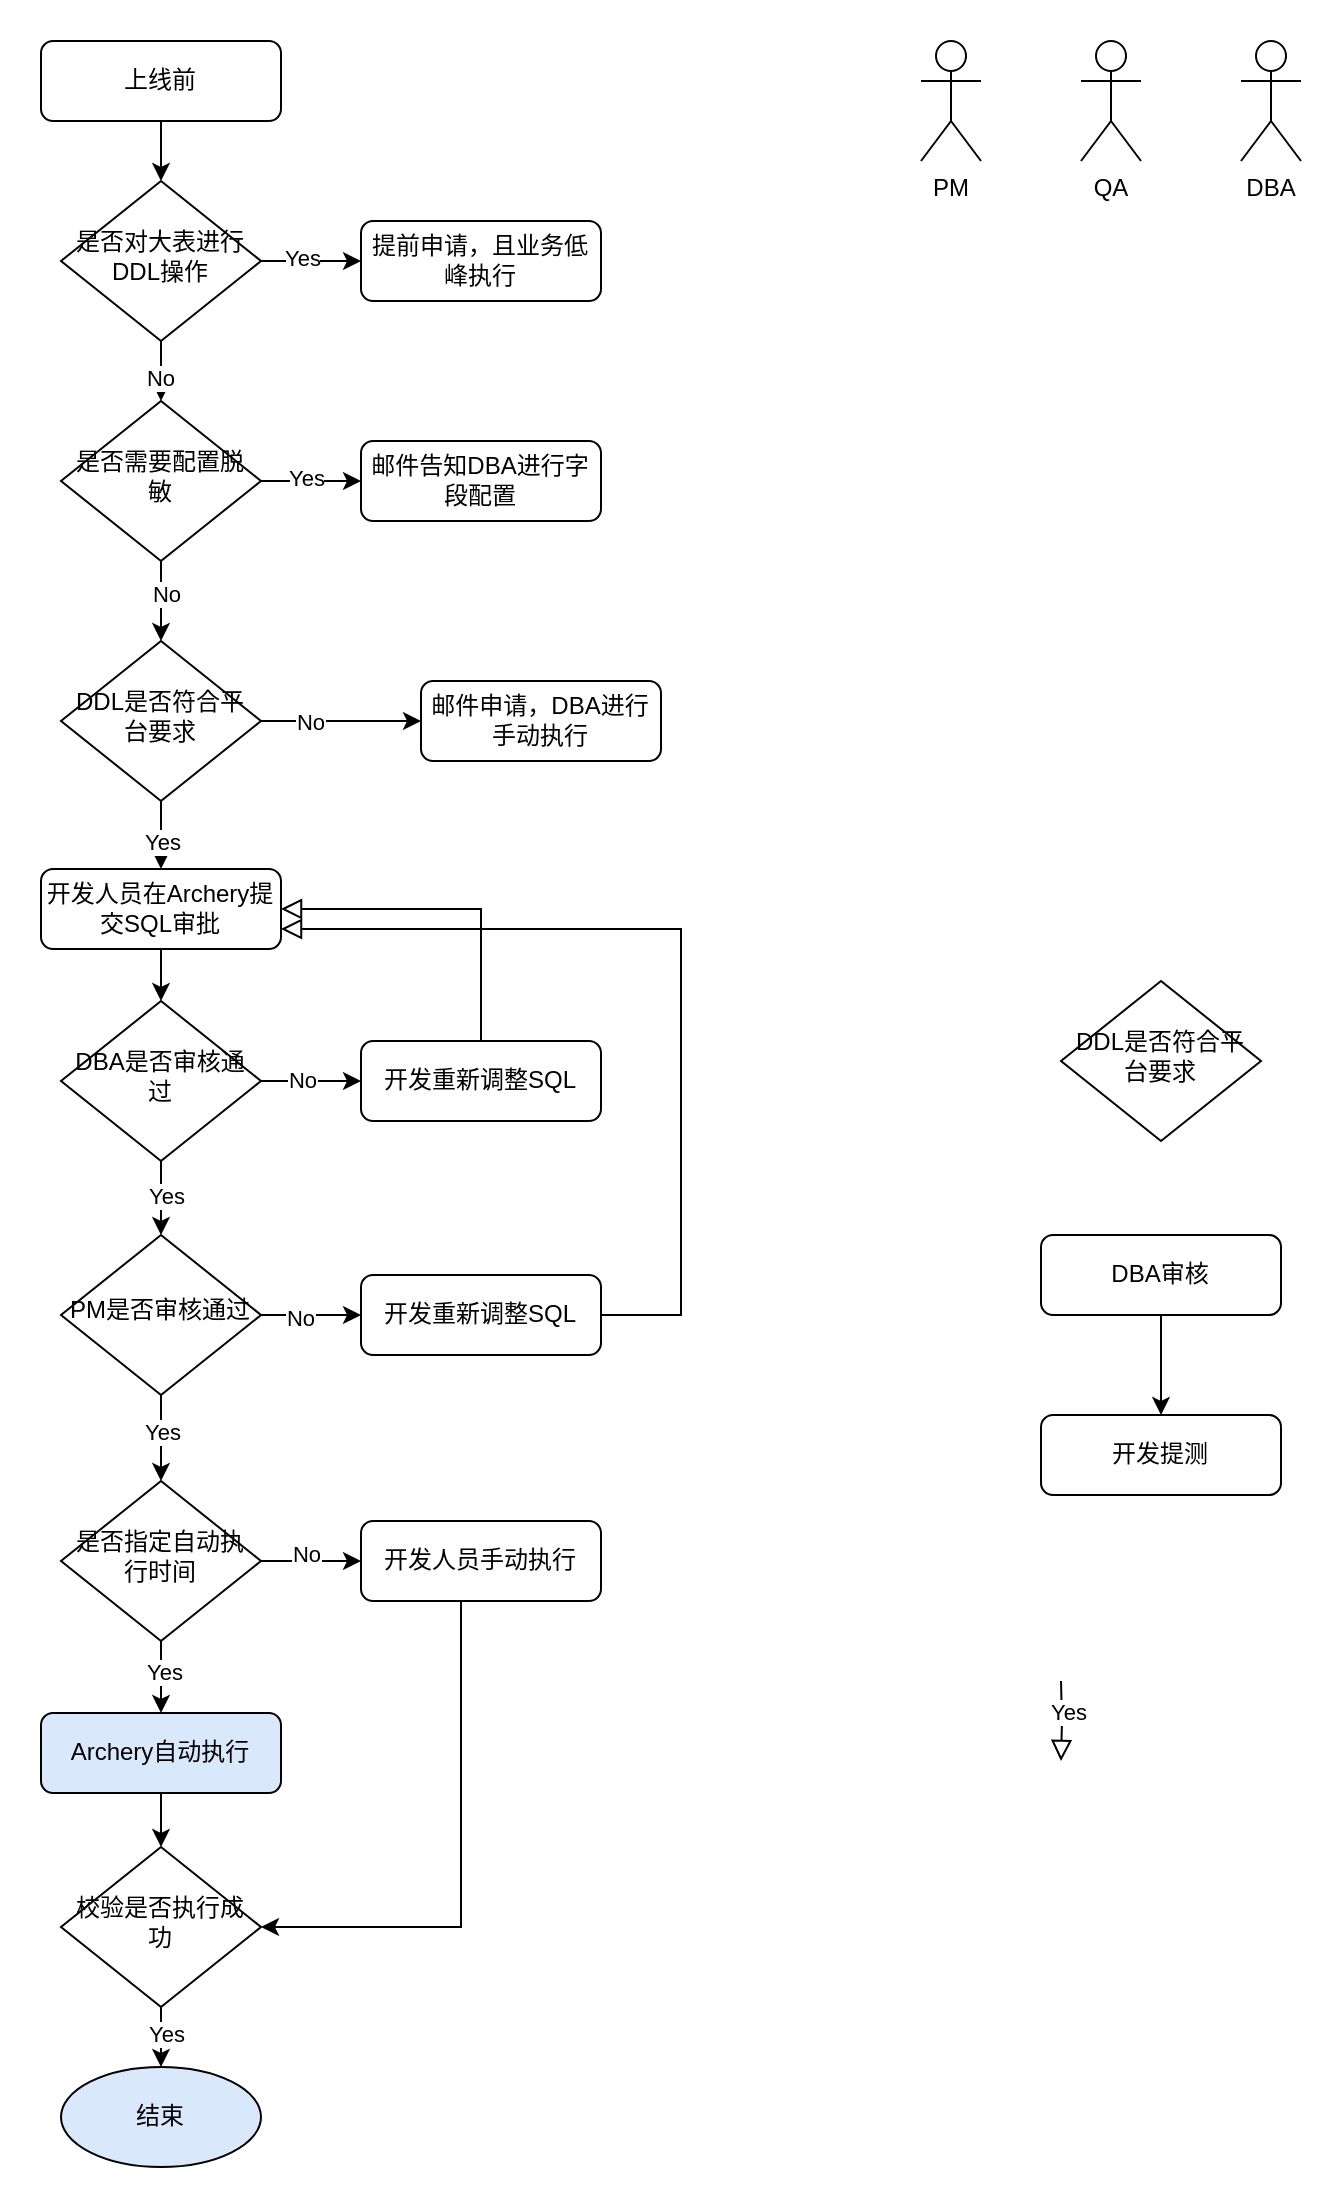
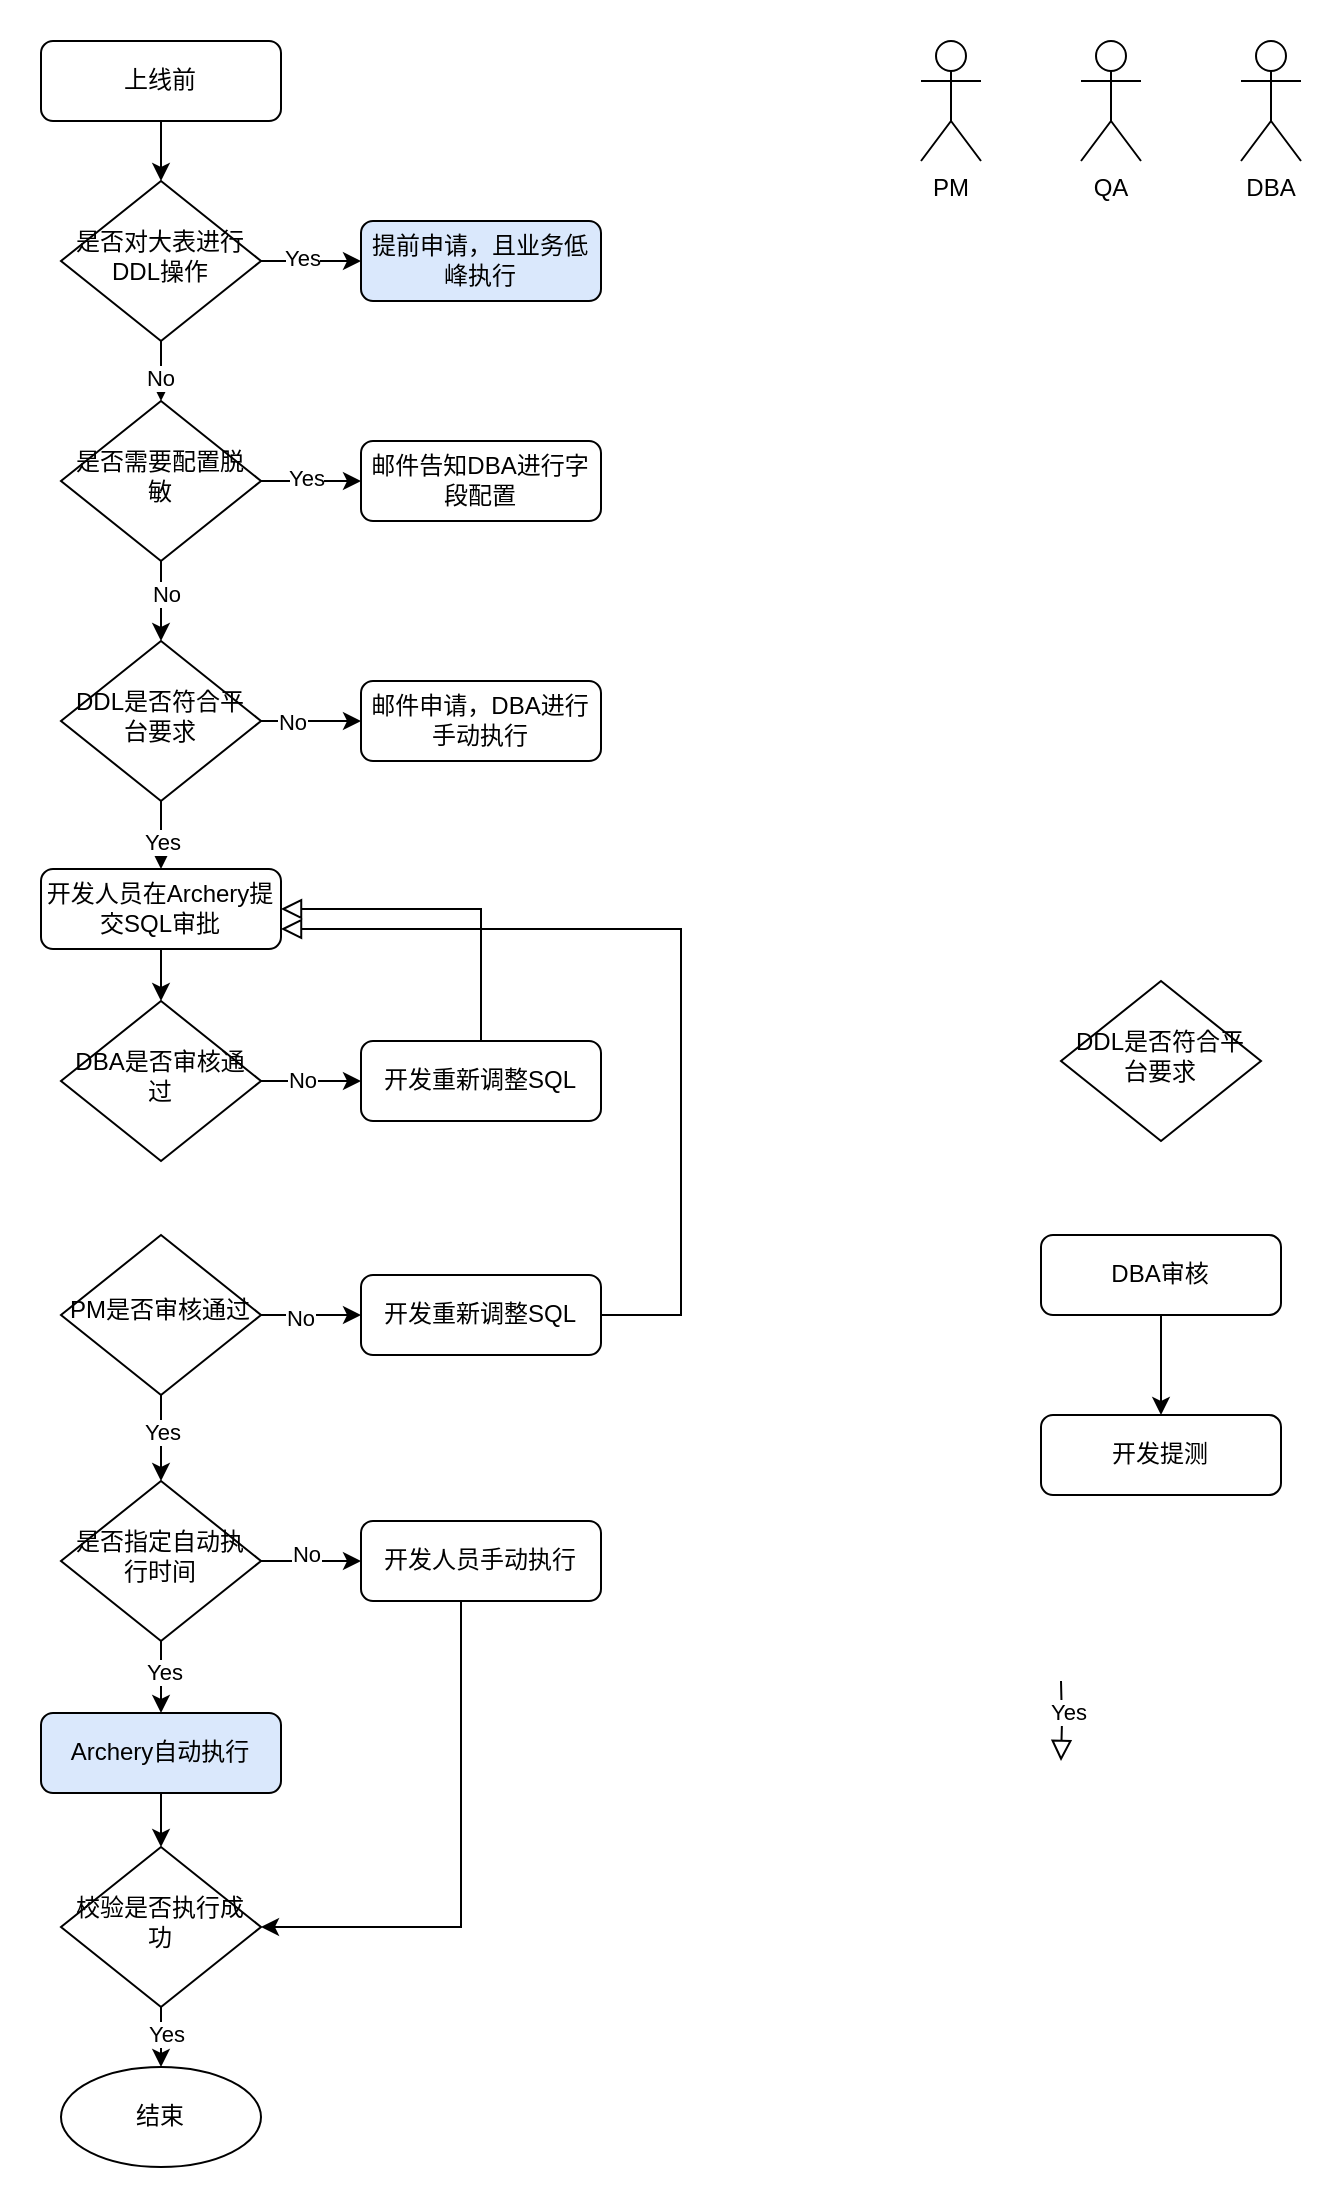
- <mxCell id="9" value="提前申请，且业务低峰执行" style="rounded=1;whiteSpace=wrap;html=1;fontSize=12;glass=0;strokeWidth=1;shadow=0;" parent="1" vertex="1"><mxGeometry x="180" y="110" width="120" height="40" as="geometry" /></mxCell>
+ <mxCell id="9" value="提前申请，且业务低峰执行" style="rounded=1;whiteSpace=wrap;html=1;fontSize=12;glass=0;strokeWidth=1;shadow=0;fillColor=#dae8fc;" parent="1" vertex="1"><mxGeometry x="180" y="110" width="120" height="40" as="geometry" /></mxCell>
- <mxCell id="30" value="邮件申请，DBA进行手动执行" style="rounded=1;whiteSpace=wrap;html=1;fontSize=12;glass=0;strokeWidth=1;shadow=0;" vertex="1" parent="1"><mxGeometry x="210" y="340" width="120" height="40" as="geometry" /></mxCell>
+ <mxCell id="30" value="邮件申请，DBA进行手动执行" style="rounded=1;whiteSpace=wrap;html=1;fontSize=12;glass=0;strokeWidth=1;shadow=0;" vertex="1" parent="1"><mxGeometry x="180" y="340" width="120" height="40" as="geometry" /></mxCell>
- <mxCell id="33" value="" style="edgeStyle=orthogonalEdgeStyle;rounded=0;orthogonalLoop=1;jettySize=auto;html=1;" edge="1" parent="1" source="37" target="44"><mxGeometry relative="1" as="geometry" /></mxCell>
- <mxCell id="34" value="Yes" style="edgeLabel;html=1;align=center;verticalAlign=middle;resizable=0;points=[];" vertex="1" connectable="0" parent="33"><mxGeometry x="-0.225" y="2" relative="1" as="geometry"><mxPoint as="offset" /></mxGeometry></mxCell>
- <mxCell id="59" value="结束" style="ellipse;whiteSpace=wrap;html=1;fillColor=#dae8fc;" vertex="1" parent="1"><mxGeometry x="30" y="1033" width="100" height="50" as="geometry" /></mxCell>
+ <mxCell id="59" value="结束" style="ellipse;whiteSpace=wrap;html=1;" vertex="1" parent="1"><mxGeometry x="30" y="1033" width="100" height="50" as="geometry" /></mxCell>
